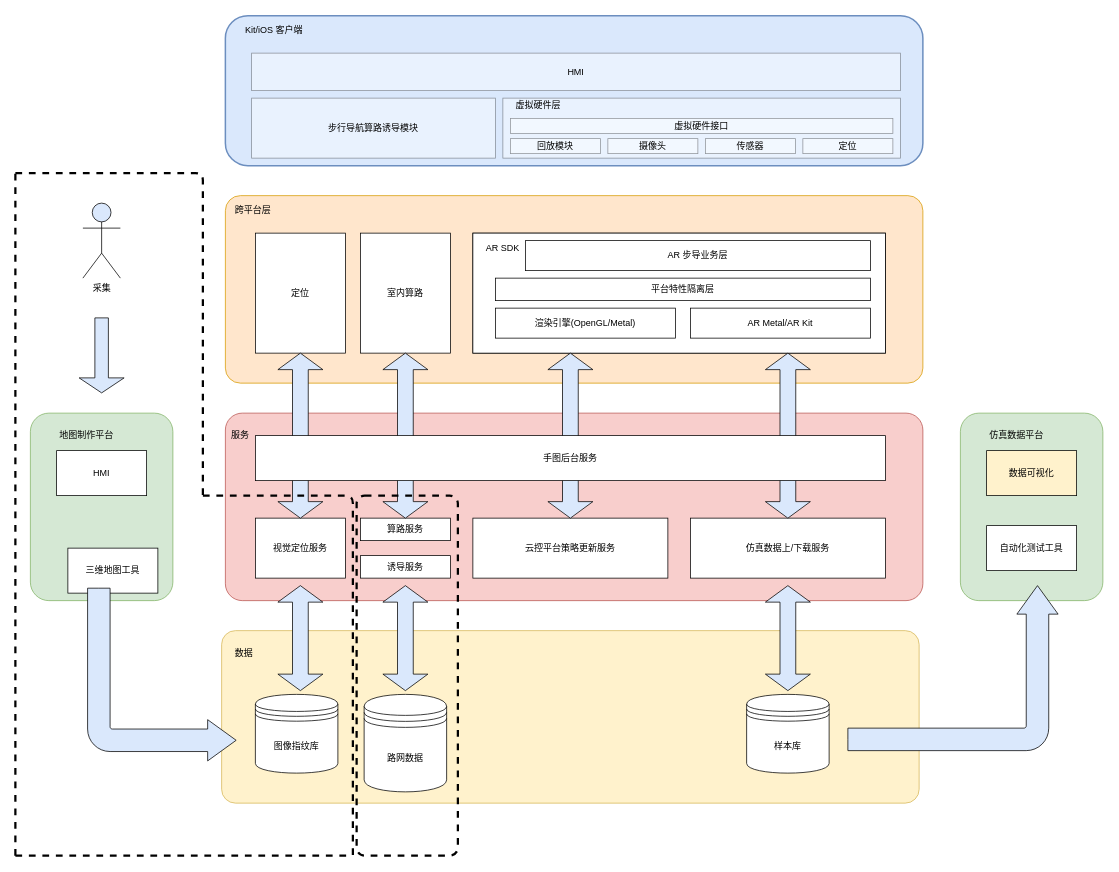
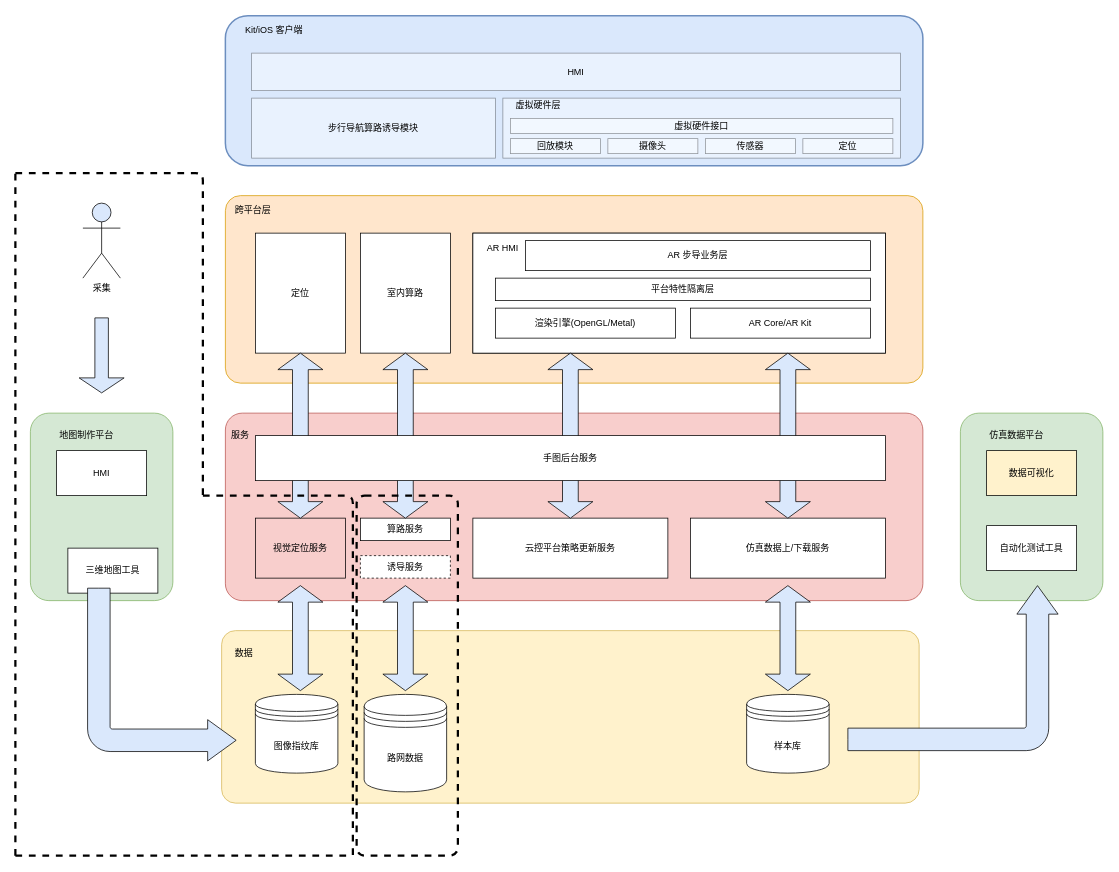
- <mxCell id="8" value="AR SDK" style="text;html=1;strokeColor=none;fillColor=none;align=center;verticalAlign=middle;whiteSpace=wrap;rounded=0;" parent="6" vertex="1"><mxGeometry x="10" y="10" width="60" height="20" as="geometry" /></mxCell>
+ <mxCell id="8" value="AR HMI" style="text;html=1;strokeColor=none;fillColor=none;align=center;verticalAlign=middle;whiteSpace=wrap;rounded=0;" parent="6" vertex="1"><mxGeometry x="10" y="10" width="60" height="20" as="geometry" /></mxCell>
- <mxCell id="11" value="AR Metal/AR Kit" style="rounded=0;whiteSpace=wrap;html=1;" parent="6" vertex="1"><mxGeometry x="290" y="100" width="240" height="40" as="geometry" /></mxCell>
+ <mxCell id="11" value="AR Core/AR Kit" style="rounded=0;whiteSpace=wrap;html=1;" parent="6" vertex="1"><mxGeometry x="290" y="100" width="240" height="40" as="geometry" /></mxCell>
- <mxCell id="15" value="视觉定位服务" style="rounded=0;whiteSpace=wrap;html=1;" parent="1" vertex="1"><mxGeometry x="340" y="690" width="120" height="80" as="geometry" /></mxCell>
+ <mxCell id="15" value="视觉定位服务" style="rounded=0;whiteSpace=wrap;html=1;fillColor=#f8cecc;" parent="1" vertex="1"><mxGeometry x="340" y="690" width="120" height="80" as="geometry" /></mxCell>
- <mxCell id="17" value="诱导服务" style="rounded=0;whiteSpace=wrap;html=1;" parent="1" vertex="1"><mxGeometry x="480" y="740" width="120" height="30" as="geometry" /></mxCell>
+ <mxCell id="17" value="诱导服务" style="rounded=0;whiteSpace=wrap;html=1;dashed=1;" parent="1" vertex="1"><mxGeometry x="480" y="740" width="120" height="30" as="geometry" /></mxCell>
